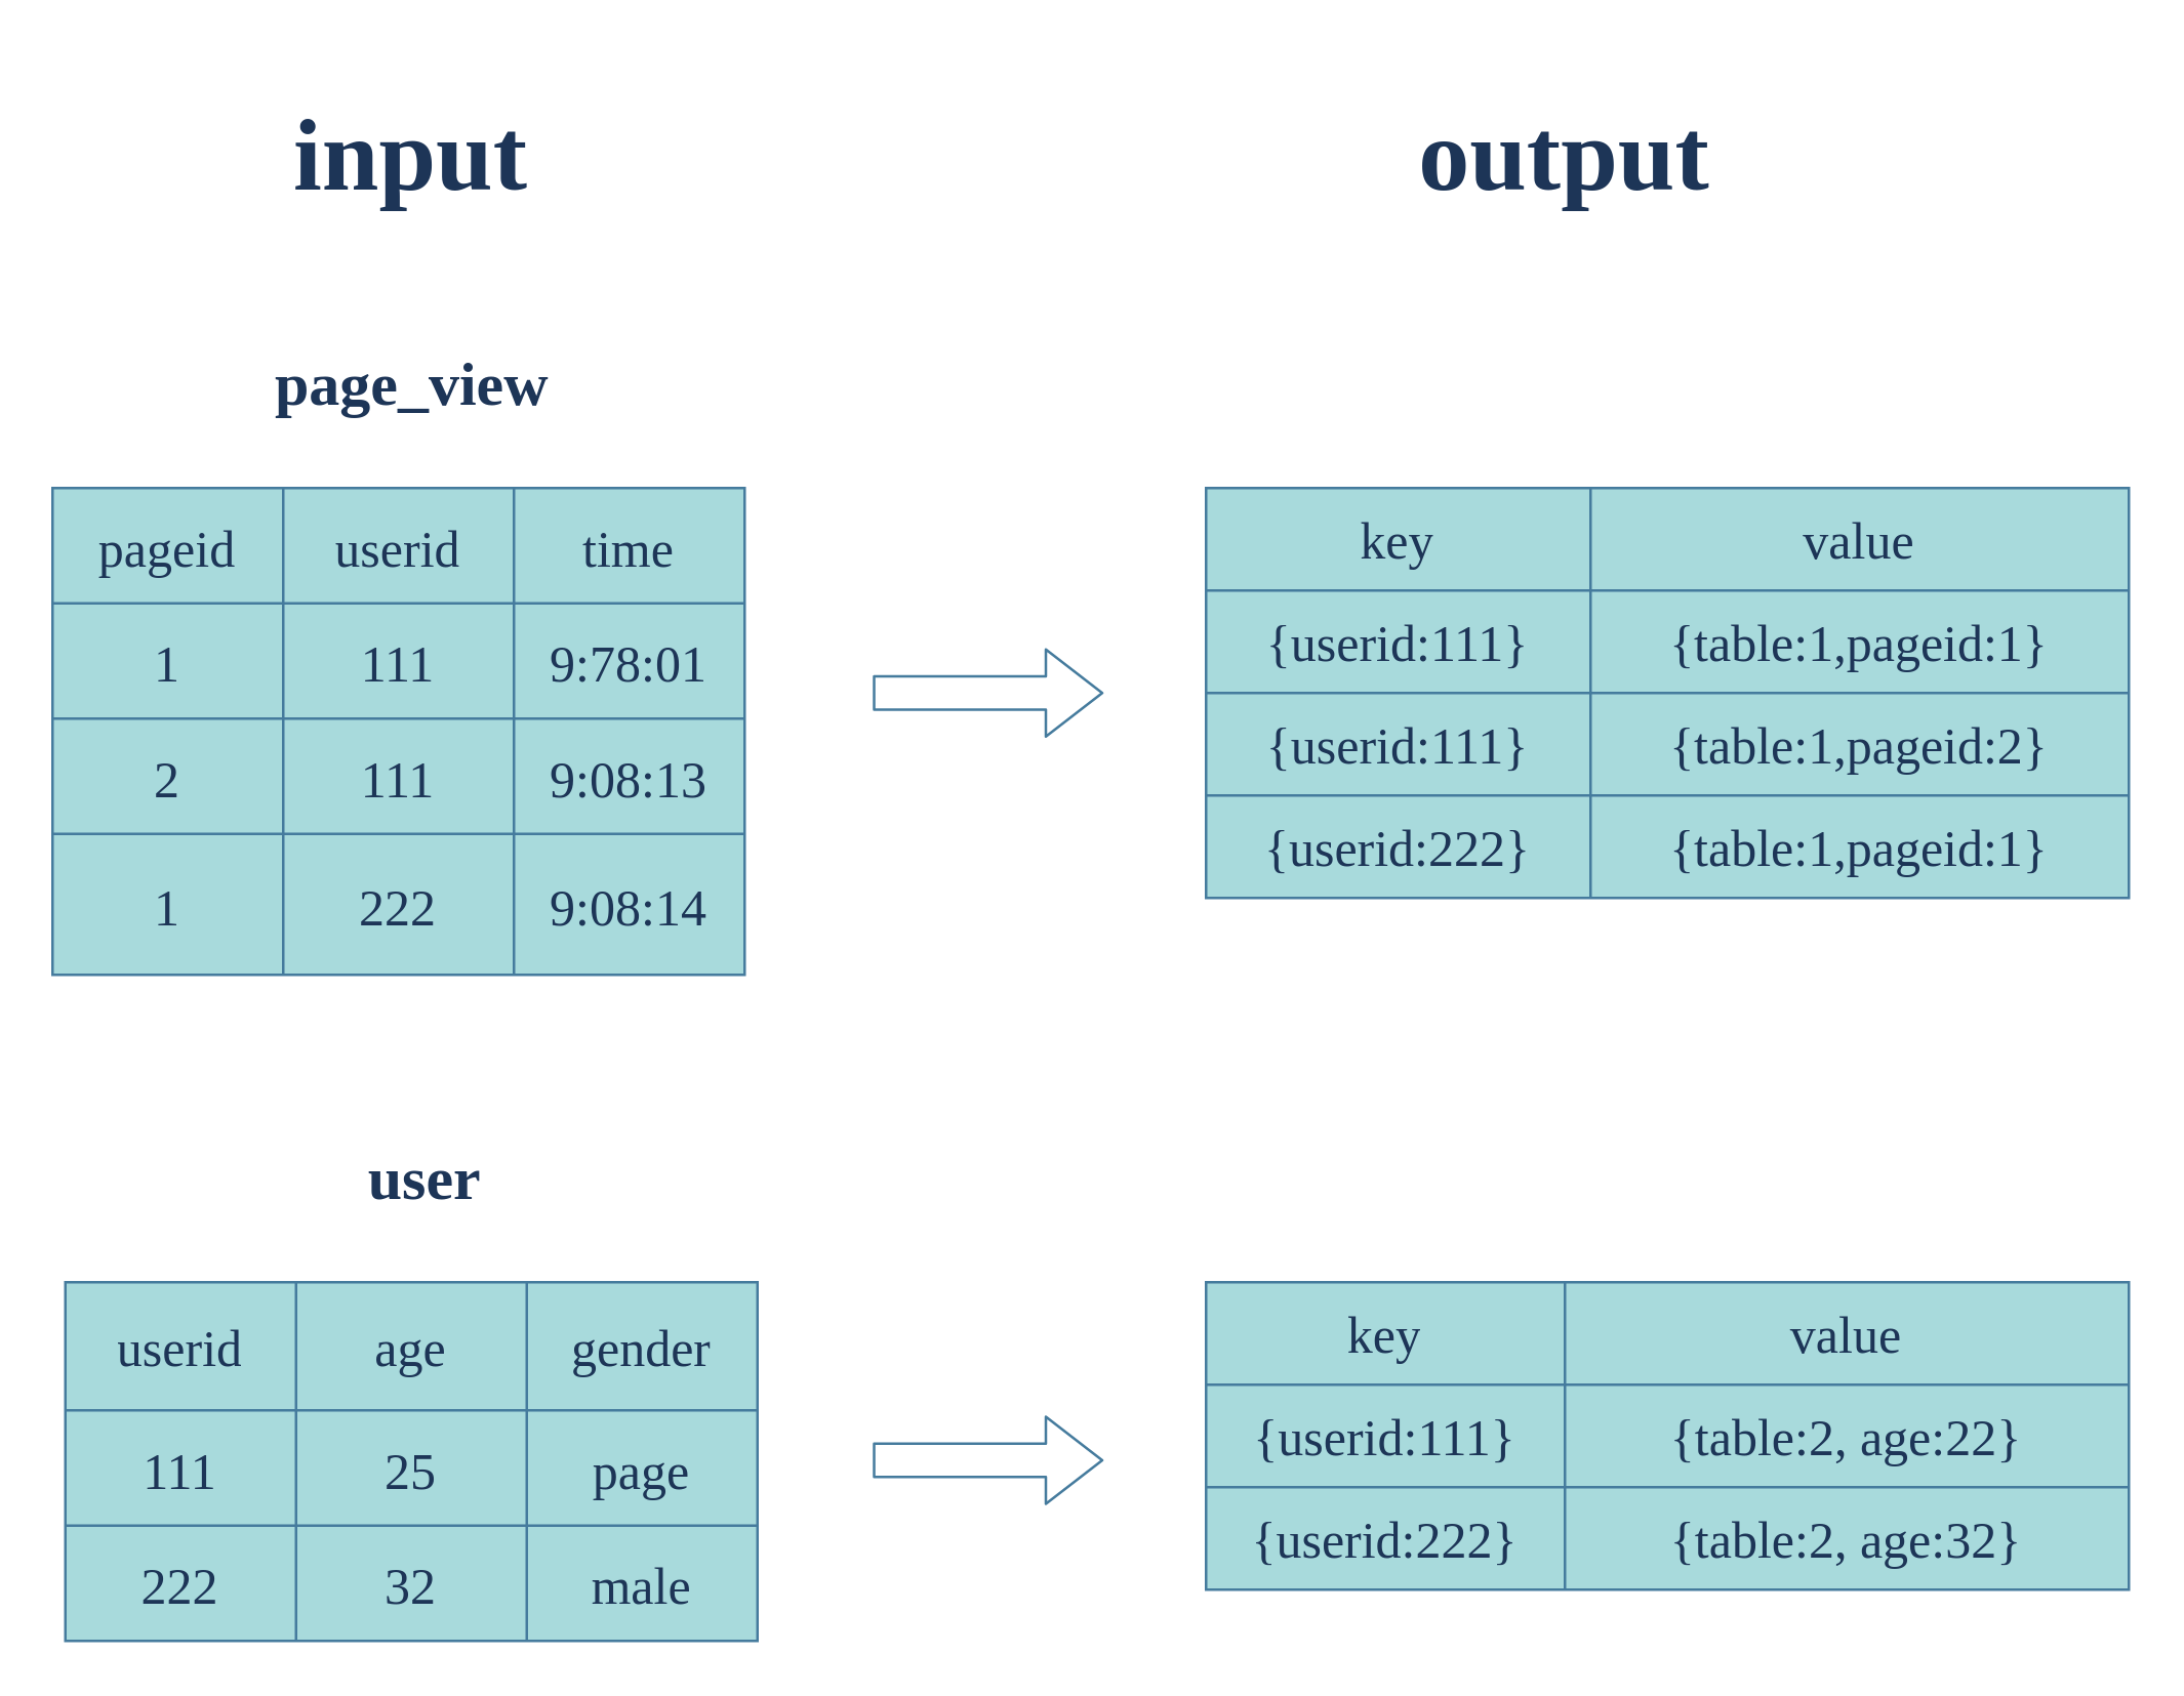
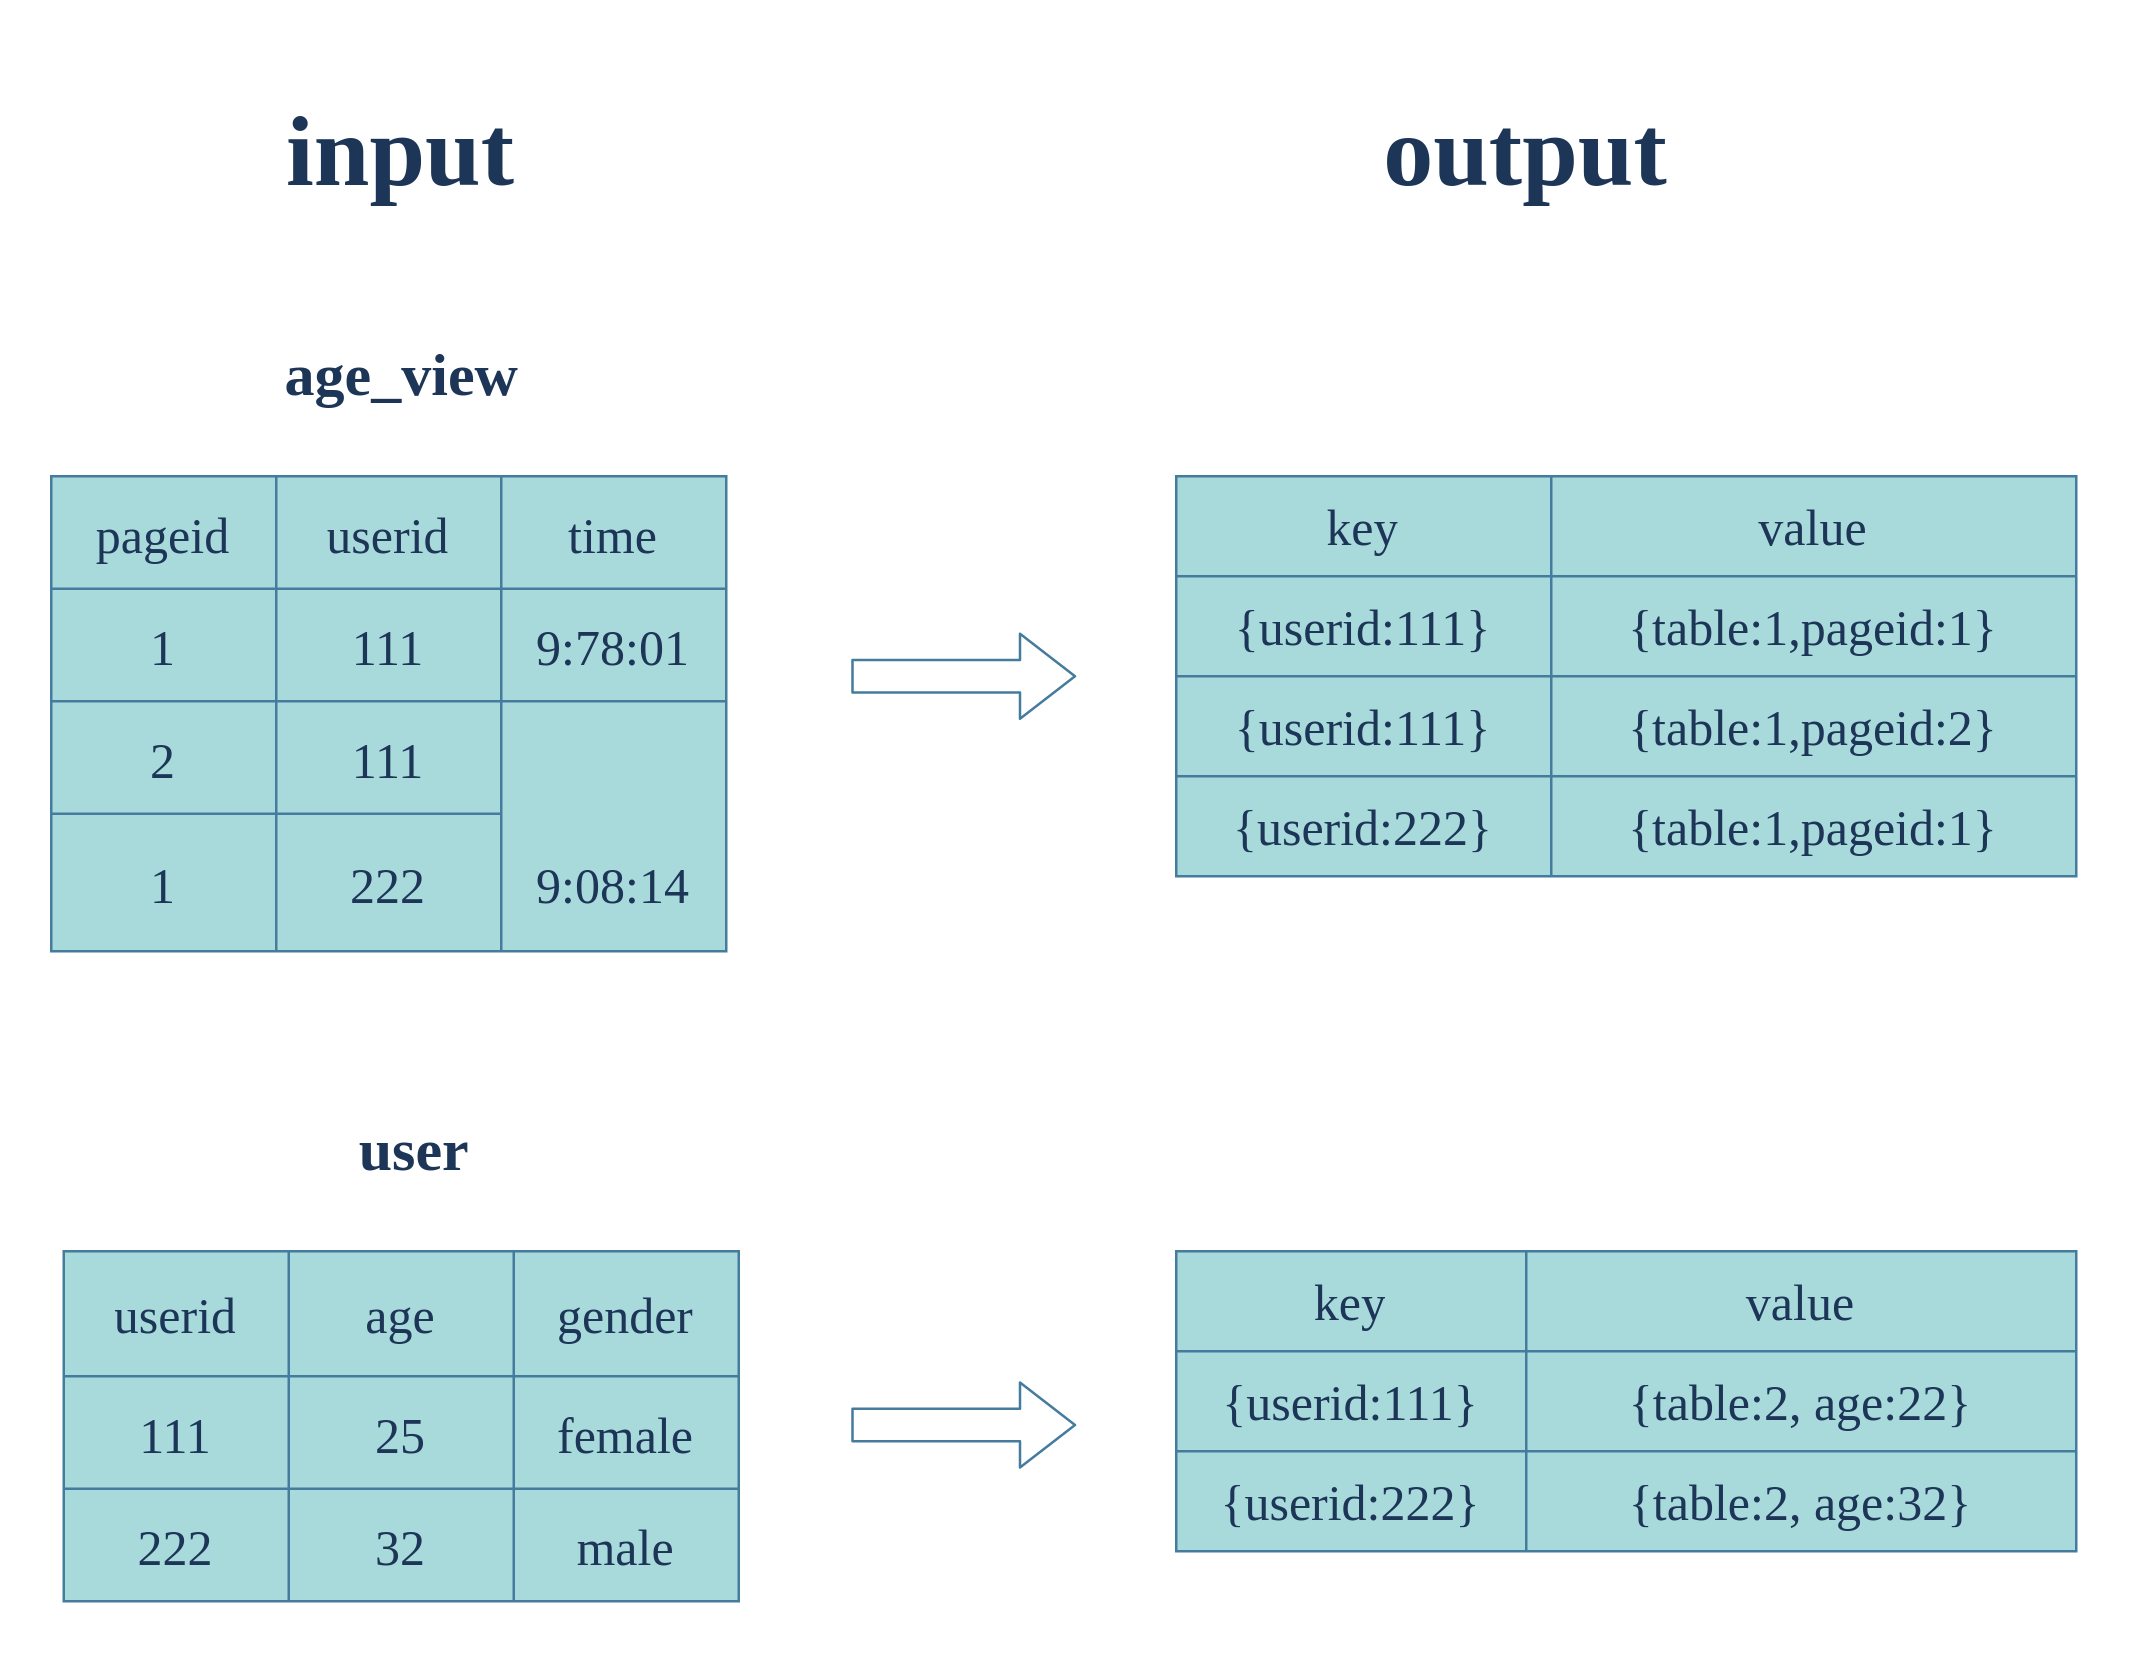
- <mxCell id="2" value="page_view" style="text;strokeColor=none;fillColor=none;html=1;fontSize=24;fontStyle=1;verticalAlign=middle;align=center;fontFamily=Comic Sans MS;fontColor=#1D3557;" vertex="1" parent="1"><mxGeometry x="110" y="130" width="100" height="40" as="geometry" /></mxCell>
+ <mxCell id="2" value="age_view" style="text;strokeColor=none;fillColor=none;html=1;fontSize=24;fontStyle=1;verticalAlign=middle;align=center;fontFamily=Comic Sans MS;fontColor=#1D3557;" vertex="1" parent="1"><mxGeometry x="110" y="130" width="100" height="40" as="geometry" /></mxCell>
- <mxCell id="15" value="9:08:13" style="shape=partialRectangle;html=1;whiteSpace=wrap;connectable=0;overflow=hidden;fillColor=none;top=0;left=0;bottom=0;right=0;fontFamily=Comic Sans MS;fontSize=20;strokeColor=#457B9D;fontColor=#1D3557;" vertex="1" parent="12"><mxGeometry x="180" width="90" height="45" as="geometry" /></mxCell>
- <mxCell id="29" value="page" style="shape=partialRectangle;html=1;whiteSpace=wrap;connectable=0;overflow=hidden;fillColor=none;top=0;left=0;bottom=0;right=0;fontFamily=Comic Sans MS;fontSize=20;strokeColor=#457B9D;fontColor=#1D3557;" vertex="1" parent="26"><mxGeometry x="180" width="90" height="45" as="geometry" /></mxCell>
+ <mxCell id="29" value="female" style="shape=partialRectangle;html=1;whiteSpace=wrap;connectable=0;overflow=hidden;fillColor=none;top=0;left=0;bottom=0;right=0;fontFamily=Comic Sans MS;fontSize=20;strokeColor=#457B9D;fontColor=#1D3557;" vertex="1" parent="26"><mxGeometry x="180" width="90" height="45" as="geometry" /></mxCell>
